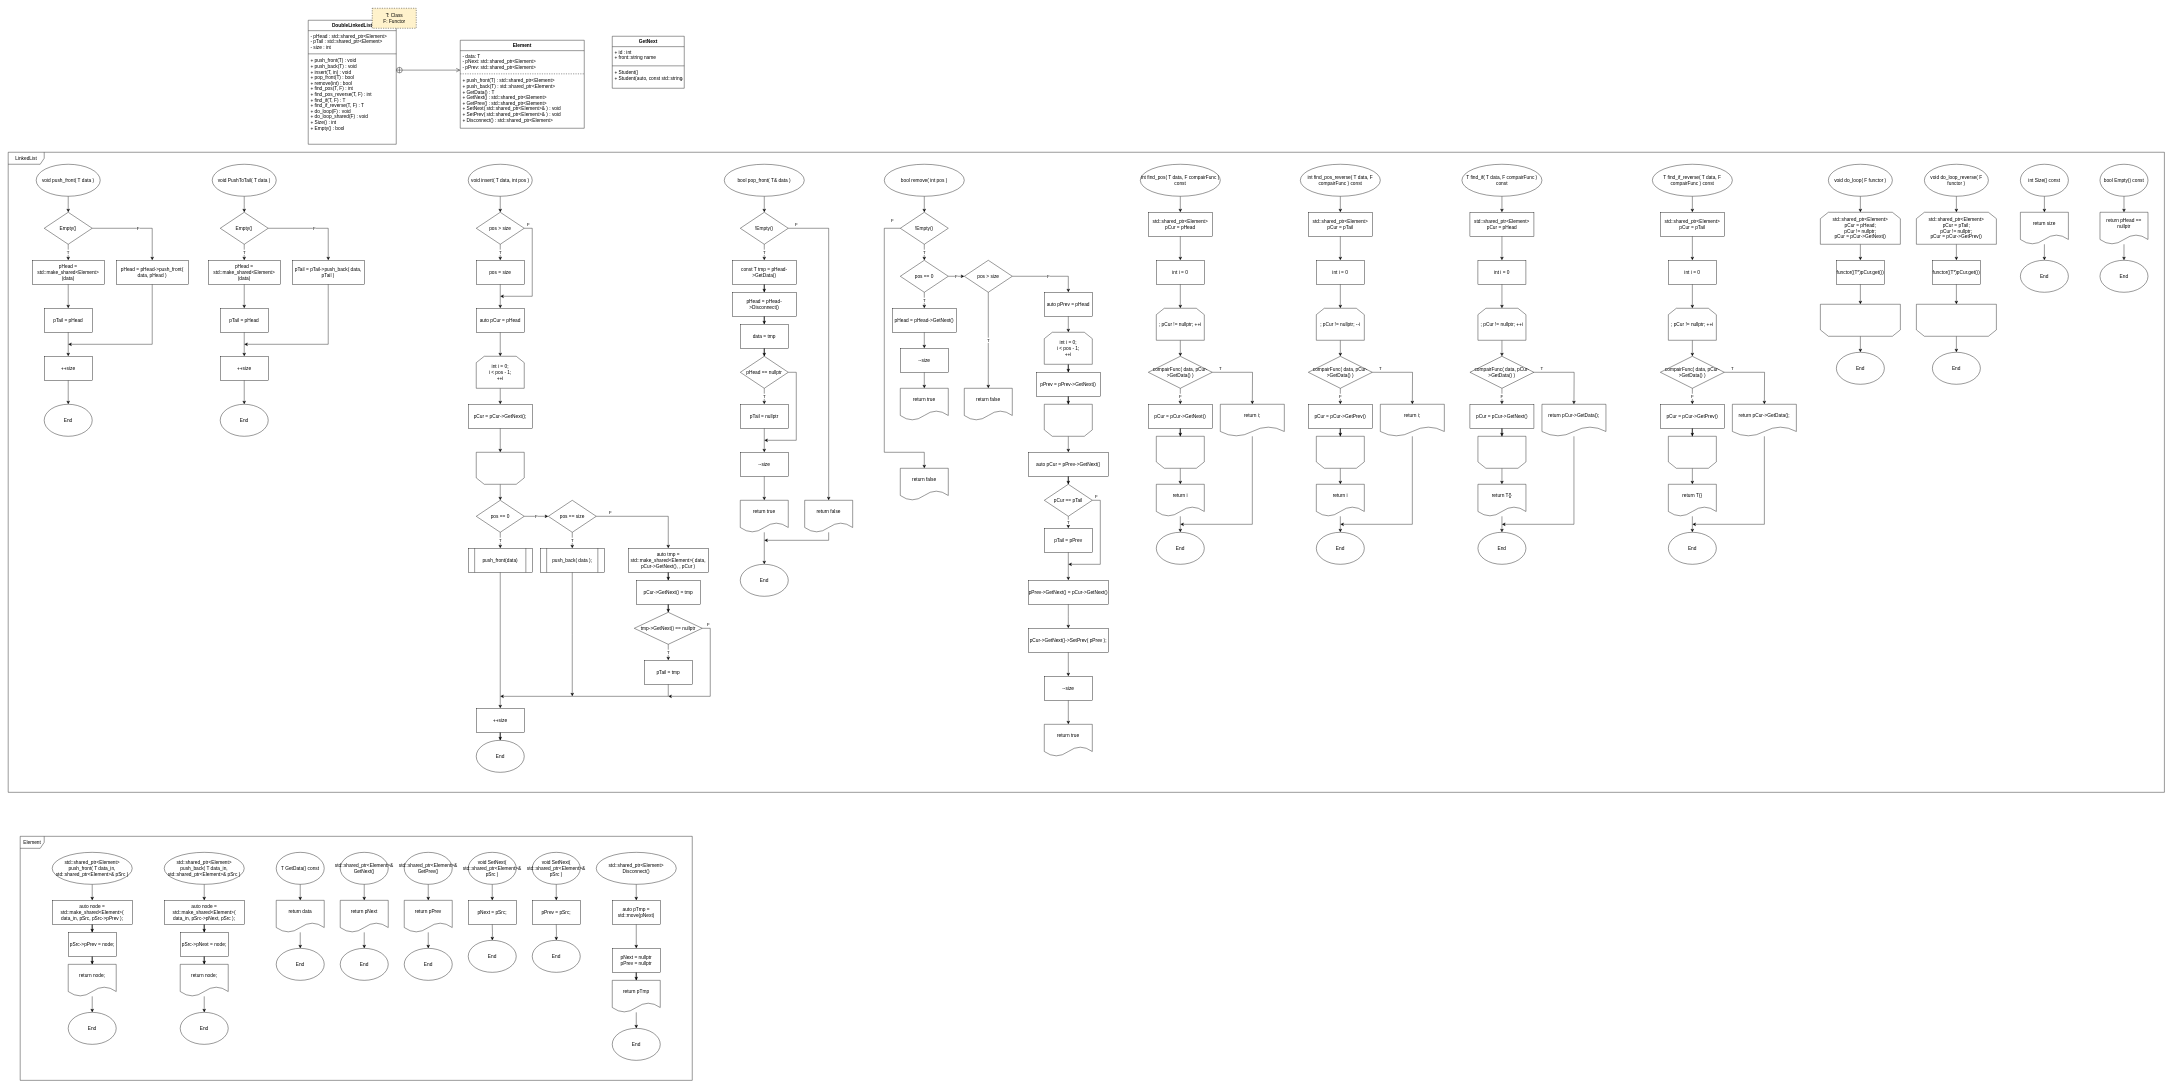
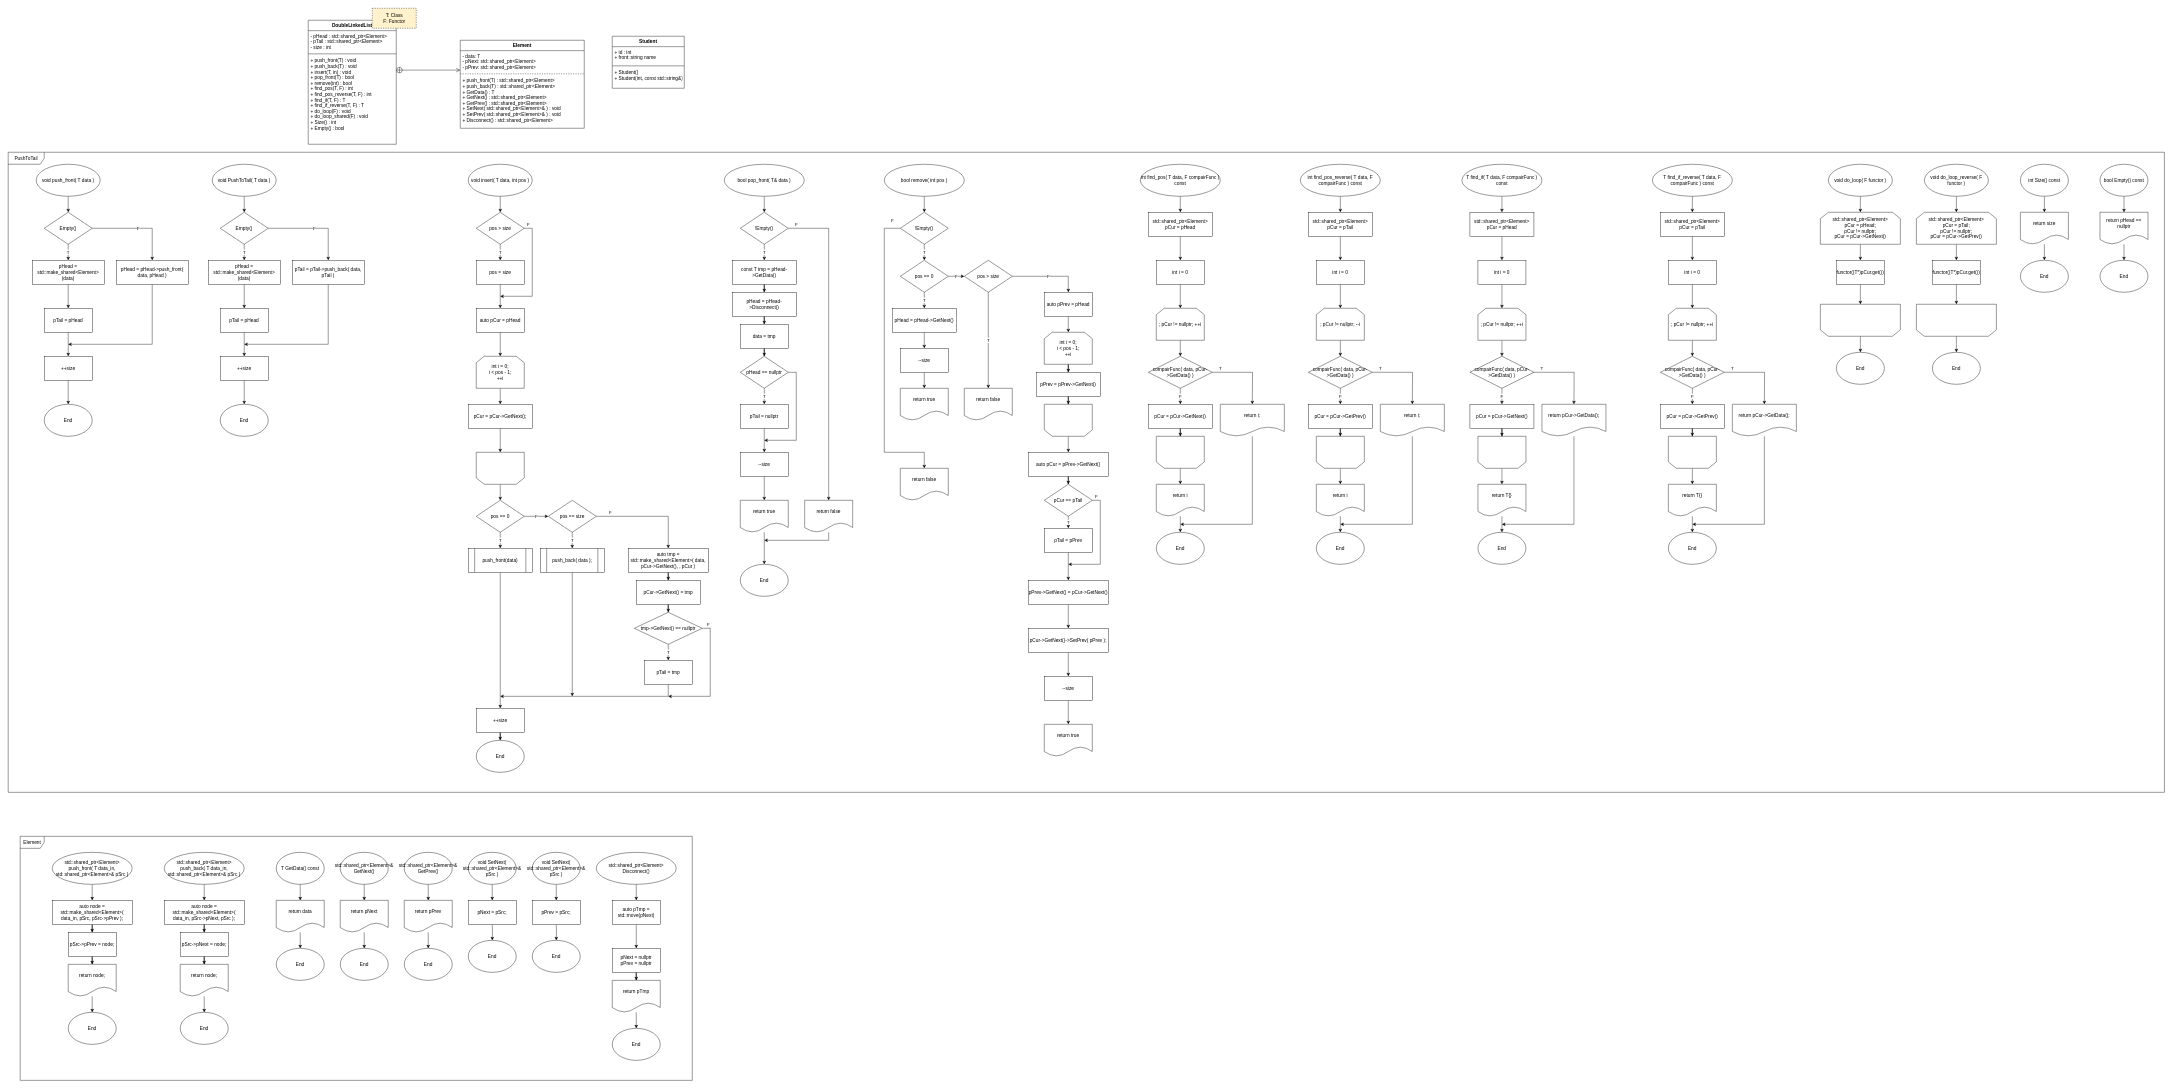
- <mxCell id="12" value="GetNext" style="swimlane;fontStyle=1;align=center;verticalAlign=top;childLayout=stackLayout;horizontal=1;startSize=26;horizontalStack=0;resizeParent=1;resizeParentMax=0;resizeLast=0;collapsible=1;marginBottom=0;" vertex="1" parent="1"><mxGeometry x="1530" y="90" width="180" height="130" as="geometry" /></mxCell>
+ <mxCell id="12" value="Student" style="swimlane;fontStyle=1;align=center;verticalAlign=top;childLayout=stackLayout;horizontal=1;startSize=26;horizontalStack=0;resizeParent=1;resizeParentMax=0;resizeLast=0;collapsible=1;marginBottom=0;" vertex="1" parent="1"><mxGeometry x="1530" y="90" width="180" height="130" as="geometry" /></mxCell>
- <mxCell id="15" value="+ Student()&#10;+ Student(auto, const std::string&amp;)" style="text;strokeColor=none;fillColor=none;align=left;verticalAlign=top;spacingLeft=4;spacingRight=4;overflow=hidden;rotatable=0;points=[[0,0.5],[1,0.5]];portConstraint=eastwest;" vertex="1" parent="12"><mxGeometry y="78" width="180" height="52" as="geometry" /></mxCell>
+ <mxCell id="15" value="+ Student()&#10;+ Student(int, const std::string&amp;)" style="text;strokeColor=none;fillColor=none;align=left;verticalAlign=top;spacingLeft=4;spacingRight=4;overflow=hidden;rotatable=0;points=[[0,0.5],[1,0.5]];portConstraint=eastwest;" vertex="1" parent="12"><mxGeometry y="78" width="180" height="52" as="geometry" /></mxCell>
- <mxCell id="252" value="LinkedList" style="shape=umlFrame;whiteSpace=wrap;html=1;width=90;height=30;" vertex="1" parent="1"><mxGeometry x="20" y="380" width="5390" height="1600" as="geometry" /></mxCell>
+ <mxCell id="252" value="PushToTail" style="shape=umlFrame;whiteSpace=wrap;html=1;width=90;height=30;" vertex="1" parent="1"><mxGeometry x="20" y="380" width="5390" height="1600" as="geometry" /></mxCell>
